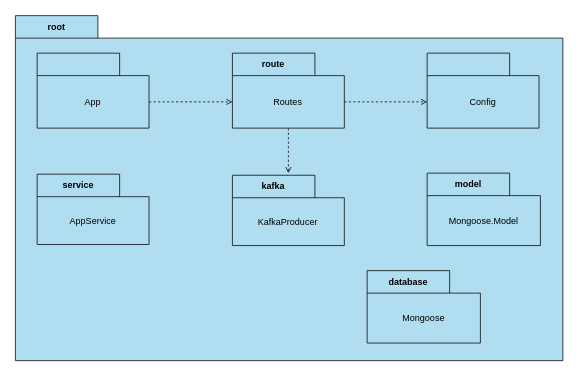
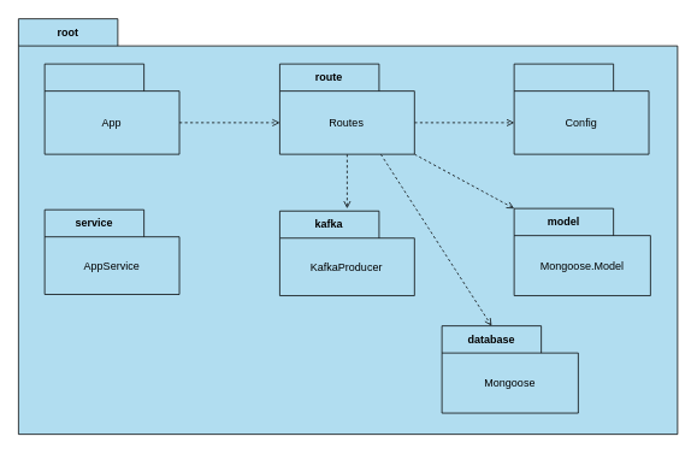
+ <mxCell id="7" style="rounded=0;orthogonalLoop=1;jettySize=auto;html=1;exitX=0;exitY=0;exitDx=149.22;exitDy=100;exitPerimeter=0;entryX=0;entryY=0;entryDx=0;entryDy=0;entryPerimeter=0;endArrow=open;endFill=0;dashed=1;" edge="1" parent="1" source="8" target="10"><mxGeometry relative="1" as="geometry" /></mxCell>
+ <mxCell id="5" style="rounded=0;orthogonalLoop=1;jettySize=auto;html=1;exitX=0.75;exitY=1;exitDx=0;exitDy=0;exitPerimeter=0;entryX=0;entryY=0;entryDx=55;entryDy=0;entryPerimeter=0;endArrow=open;endFill=0;dashed=1;" edge="1" parent="1" source="8" target="12"><mxGeometry relative="1" as="geometry" /></mxCell>
